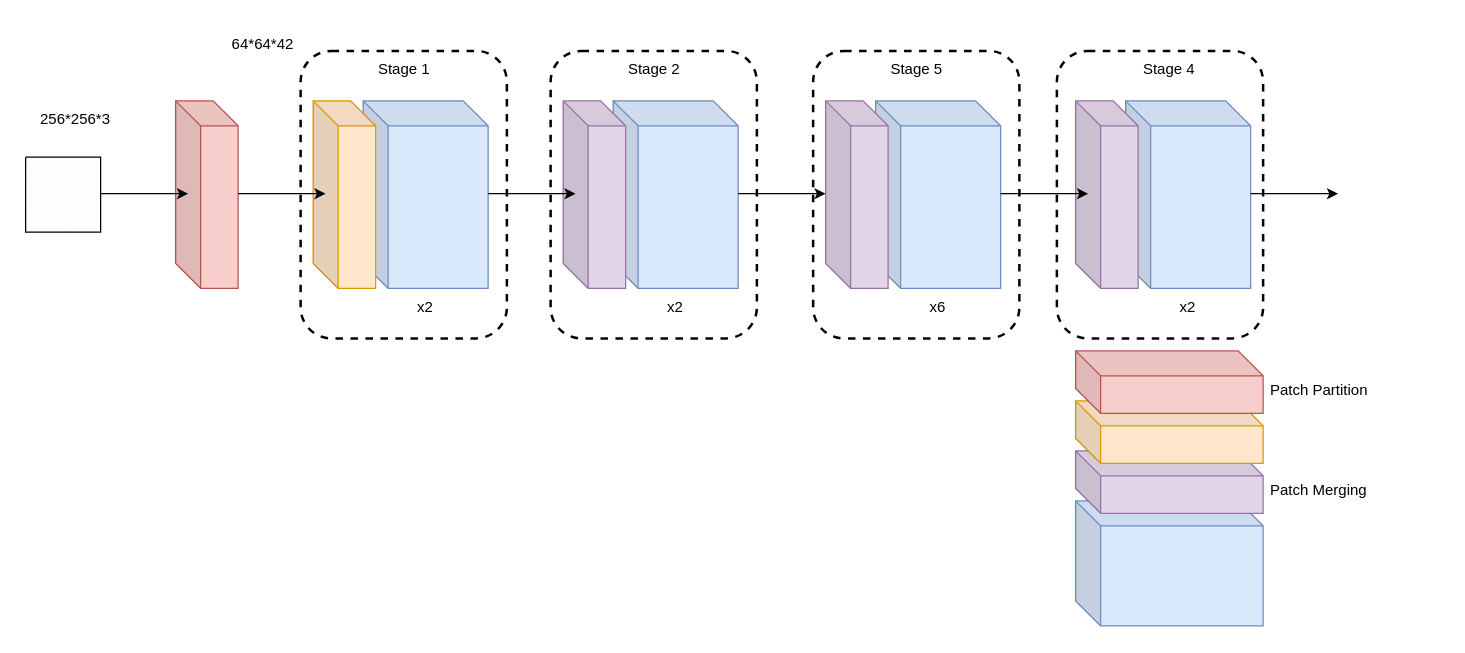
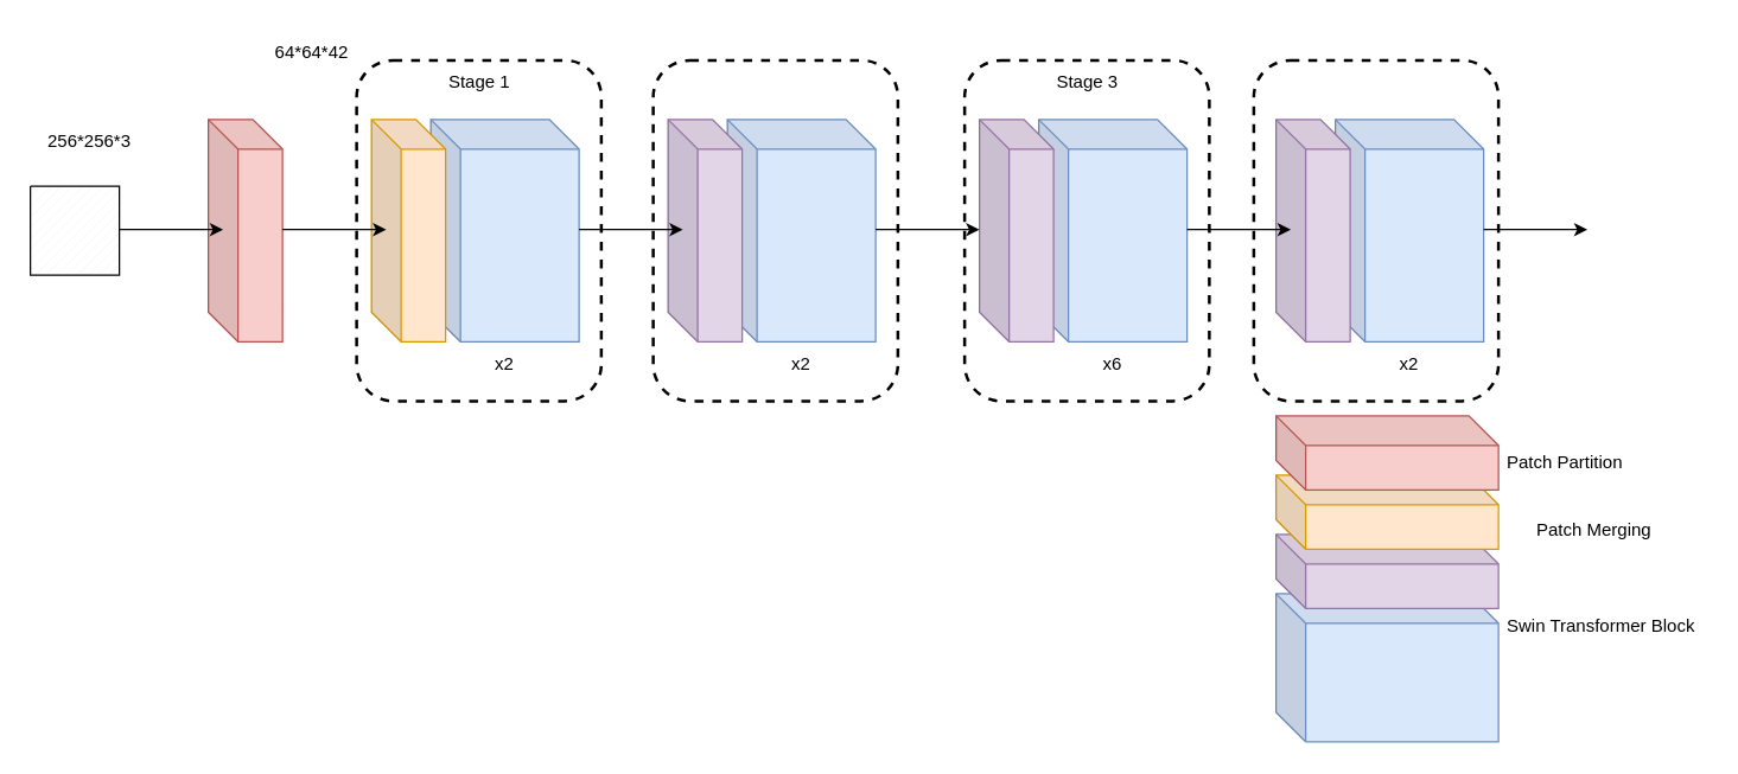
- <mxCell id="32" value="Stage 2" style="text;html=1;strokeColor=none;fillColor=none;align=center;verticalAlign=middle;whiteSpace=wrap;rounded=0;" vertex="1" parent="1"><mxGeometry x="492.5" y="40" width="60" height="30" as="geometry" /></mxCell>
- <mxCell id="33" value="Stage 5" style="text;html=1;strokeColor=none;fillColor=none;align=center;verticalAlign=middle;whiteSpace=wrap;rounded=0;" vertex="1" parent="1"><mxGeometry x="702.5" y="40" width="60" height="30" as="geometry" /></mxCell>
+ <mxCell id="33" value="Stage 3" style="text;html=1;strokeColor=none;fillColor=none;align=center;verticalAlign=middle;whiteSpace=wrap;rounded=0;" vertex="1" parent="1"><mxGeometry x="702.5" y="40" width="60" height="30" as="geometry" /></mxCell>
- <mxCell id="34" value="Stage 4" style="text;html=1;strokeColor=none;fillColor=none;align=center;verticalAlign=middle;whiteSpace=wrap;rounded=0;" vertex="1" parent="1"><mxGeometry x="905" y="40" width="60" height="30" as="geometry" /></mxCell>
- <mxCell id="20" value="&lt;div title=&quot;Page 4&quot; class=&quot;page&quot;&gt;&lt;div style=&quot;background-color: rgb(255, 255, 255);&quot; class=&quot;section&quot;&gt;&lt;div class=&quot;layoutArea&quot;&gt;&lt;div class=&quot;column&quot;&gt;&lt;div title=&quot;Page 4&quot; class=&quot;page&quot;&gt;&lt;div class=&quot;section&quot;&gt;&lt;div class=&quot;layoutArea&quot;&gt;&lt;div class=&quot;column&quot;&gt;&lt;p&gt;Patch Merging&lt;/p&gt;&lt;/div&gt;&lt;/div&gt;&lt;/div&gt;&lt;/div&gt;&lt;/div&gt;&lt;/div&gt;&lt;/div&gt;&lt;/div&gt;" style="text;strokeColor=none;fillColor=none;align=left;verticalAlign=middle;spacingLeft=4;spacingRight=4;overflow=hidden;points=[[0,0.5],[1,0.5]];portConstraint=eastwest;rotatable=0;whiteSpace=wrap;html=1;" vertex="1" parent="1"><mxGeometry x="1010" y="370" width="90" height="30" as="geometry" /></mxCell>
+ <mxCell id="20" value="&lt;div title=&quot;Page 4&quot; class=&quot;page&quot;&gt;&lt;div style=&quot;background-color: rgb(255, 255, 255);&quot; class=&quot;section&quot;&gt;&lt;div class=&quot;layoutArea&quot;&gt;&lt;div class=&quot;column&quot;&gt;&lt;div title=&quot;Page 4&quot; class=&quot;page&quot;&gt;&lt;div class=&quot;section&quot;&gt;&lt;div class=&quot;layoutArea&quot;&gt;&lt;div class=&quot;column&quot;&gt;&lt;p&gt;Patch Merging&lt;/p&gt;&lt;/div&gt;&lt;/div&gt;&lt;/div&gt;&lt;/div&gt;&lt;/div&gt;&lt;/div&gt;&lt;/div&gt;&lt;/div&gt;" style="text;strokeColor=none;fillColor=none;align=left;verticalAlign=middle;spacingLeft=4;spacingRight=4;overflow=hidden;points=[[0,0.5],[1,0.5]];portConstraint=eastwest;rotatable=0;whiteSpace=wrap;html=1;" vertex="1" parent="1"><mxGeometry x="1030" y="335" width="90" height="30" as="geometry" /></mxCell>
+ <mxCell id="21" value="&lt;div title=&quot;Page 4&quot; class=&quot;page&quot;&gt;&lt;div style=&quot;background-color: rgb(255, 255, 255);&quot; class=&quot;section&quot;&gt;&lt;div class=&quot;layoutArea&quot;&gt;&lt;div class=&quot;column&quot;&gt;&lt;div title=&quot;Page 4&quot; class=&quot;page&quot;&gt;&lt;div class=&quot;layoutArea&quot;&gt;&lt;div class=&quot;column&quot;&gt;&lt;p&gt;Swin Transformer Block&lt;/p&gt;&lt;/div&gt;&lt;/div&gt;&lt;/div&gt;&lt;/div&gt;&lt;/div&gt;&lt;/div&gt;&lt;/div&gt;" style="text;strokeColor=none;fillColor=none;align=left;verticalAlign=middle;spacingLeft=4;spacingRight=4;overflow=hidden;points=[[0,0.5],[1,0.5]];portConstraint=eastwest;rotatable=0;whiteSpace=wrap;html=1;" vertex="1" parent="1"><mxGeometry x="1010" y="400" width="140" height="30" as="geometry" /></mxCell>
